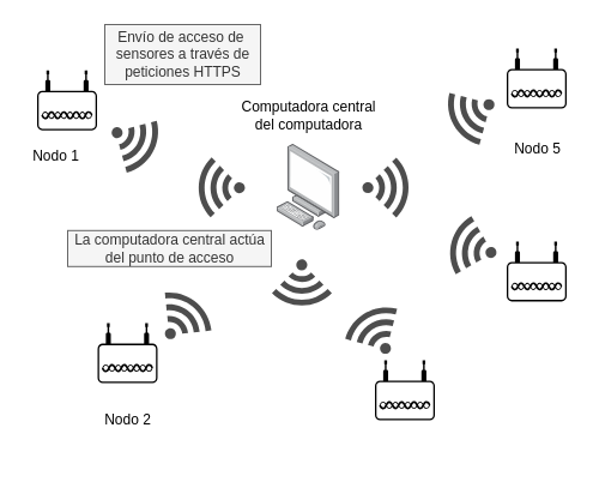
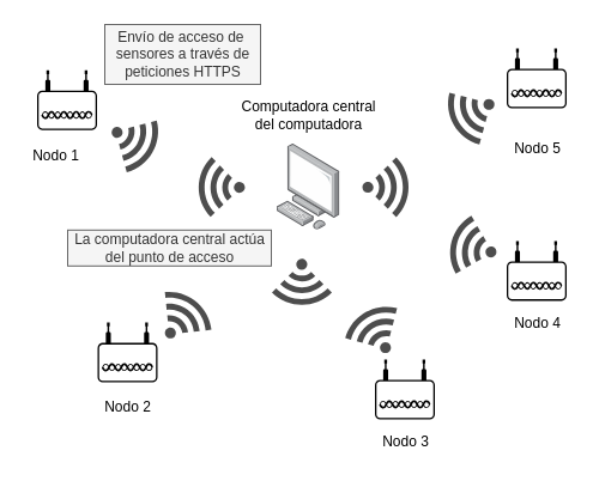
+ <mxCell id="9" value="Nodo 4" style="text;html=1;align=center;verticalAlign=middle;resizable=0;points=[];autosize=1;" parent="1" vertex="1"><mxGeometry x="422.51" y="260" width="50" height="20" as="geometry" /></mxCell>
- <mxCell id="20" value="Nodo 2" style="text;html=1;align=center;verticalAlign=middle;resizable=0;points=[];autosize=1;" vertex="1" parent="1"><mxGeometry x="81" y="340" width="50" height="20" as="geometry" /></mxCell>
+ <mxCell id="20" value="Nodo 2" style="text;html=1;align=center;verticalAlign=middle;resizable=0;points=[];autosize=1;" vertex="1" parent="1"><mxGeometry x="81" y="330" width="50" height="20" as="geometry" /></mxCell>
+ <mxCell id="17" value="Nodo 3" style="text;html=1;align=center;verticalAlign=middle;resizable=0;points=[];autosize=1;" vertex="1" parent="1"><mxGeometry x="312.51" y="359.1" width="50" height="20" as="geometry" /></mxCell>
